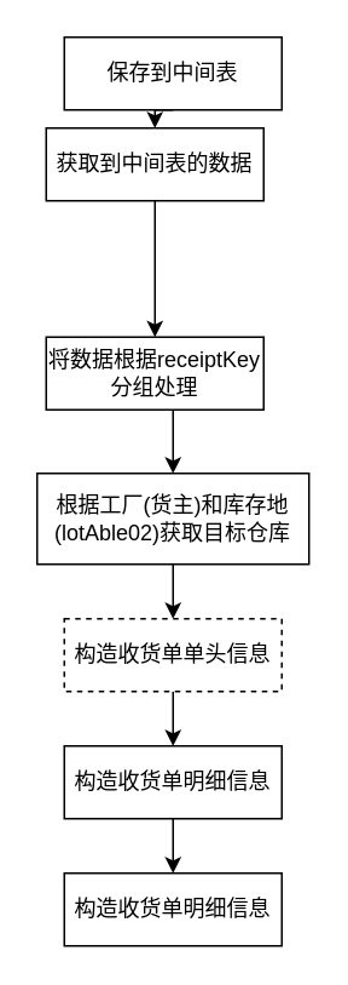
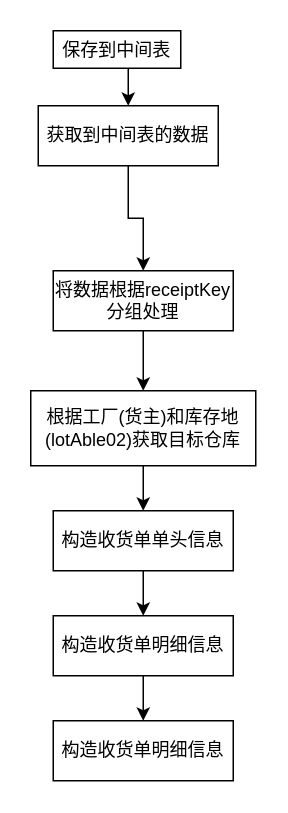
- <mxCell id="3" value="保存到中间表" style="rounded=0;whiteSpace=wrap;html=1;" vertex="1" parent="1"><mxGeometry x="35" y="20" width="120" height="40" as="geometry" /></mxCell>
+ <mxCell id="3" value="保存到中间表" style="rounded=0;whiteSpace=wrap;html=1;" vertex="1" parent="1"><mxGeometry x="35" y="20" width="85" height="25" as="geometry" /></mxCell>
- <mxCell id="7" value="将数据根据receiptKey分组处理" style="rounded=0;whiteSpace=wrap;html=1;" vertex="1" parent="1"><mxGeometry x="25" y="185" width="120" height="40" as="geometry" /></mxCell>
+ <mxCell id="7" value="将数据根据receiptKey分组处理" style="rounded=0;whiteSpace=wrap;html=1;" vertex="1" parent="1"><mxGeometry x="35" y="180" width="120" height="40" as="geometry" /></mxCell>
- <mxCell id="11" value="构造收货单单头信息" style="rounded=0;whiteSpace=wrap;html=1;dashed=1;" vertex="1" parent="1"><mxGeometry x="35" y="340" width="120" height="40" as="geometry" /></mxCell>
+ <mxCell id="11" value="构造收货单单头信息" style="rounded=0;whiteSpace=wrap;html=1;" vertex="1" parent="1"><mxGeometry x="35" y="340" width="120" height="40" as="geometry" /></mxCell>
